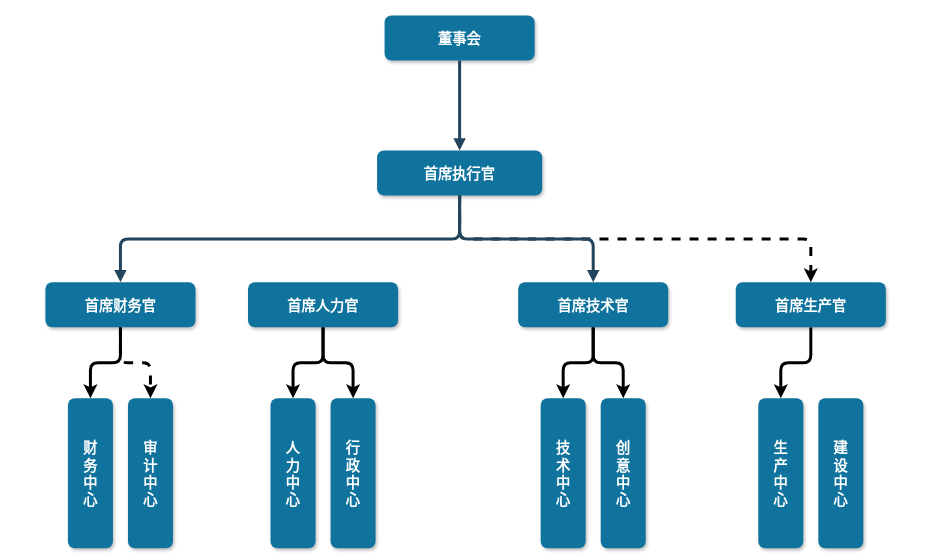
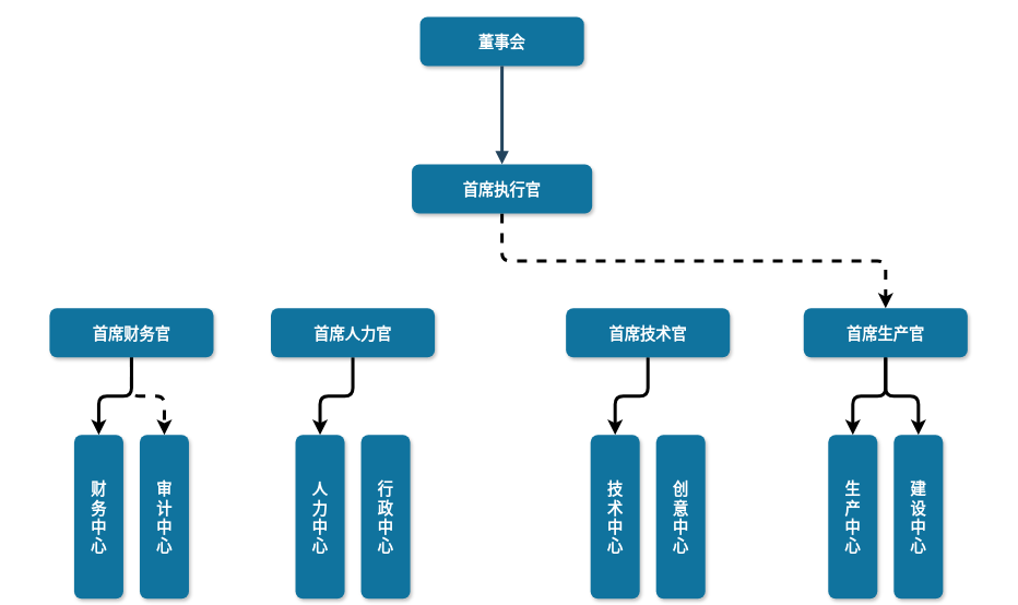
- <mxCell id="15" value="" style="edgeStyle=elbowEdgeStyle;elbow=vertical;strokeWidth=4;endArrow=block;endFill=1;fontStyle=1;strokeColor=#23445D;fontSize=19;" parent="1" source="4" target="7" edge="1"><mxGeometry x="22" y="165.5" width="100" height="100" as="geometry"><mxPoint x="-138" y="125.5" as="sourcePoint" /><mxPoint x="-38" y="25.5" as="targetPoint" /></mxGeometry></mxCell>
- <mxCell id="16" value="" style="edgeStyle=elbowEdgeStyle;elbow=vertical;strokeWidth=4;endArrow=block;endFill=1;fontStyle=1;strokeColor=#23445D;fontSize=19;" parent="1" source="4" target="13" edge="1"><mxGeometry x="22" y="165.5" width="100" height="100" as="geometry"><mxPoint x="-138" y="125.5" as="sourcePoint" /><mxPoint x="-38" y="25.5" as="targetPoint" /></mxGeometry></mxCell>
- <mxCell id="9" style="edgeStyle=orthogonalEdgeStyle;rounded=1;orthogonalLoop=1;jettySize=auto;html=1;exitX=0.5;exitY=1;exitDx=0;exitDy=0;entryX=0;entryY=0.5;entryDx=0;entryDy=0;strokeWidth=4;fontSize=19;" edge="1" parent="1" source="10" target="23"><mxGeometry relative="1" as="geometry" /></mxCell>
- <mxCell id="12" style="edgeStyle=orthogonalEdgeStyle;rounded=1;orthogonalLoop=1;jettySize=auto;html=1;exitX=0.5;exitY=1;exitDx=0;exitDy=0;entryX=0;entryY=0.5;entryDx=0;entryDy=0;strokeWidth=4;fontSize=19;" edge="1" parent="1" source="13" target="27"><mxGeometry relative="1" as="geometry" /></mxCell>
+ <mxCell id="18" style="edgeStyle=orthogonalEdgeStyle;rounded=1;orthogonalLoop=1;jettySize=auto;html=1;exitX=0.5;exitY=1;exitDx=0;exitDy=0;entryX=0;entryY=0.5;entryDx=0;entryDy=0;strokeWidth=4;fontSize=19;" edge="1" parent="1" source="19" target="26"><mxGeometry relative="1" as="geometry" /></mxCell>
